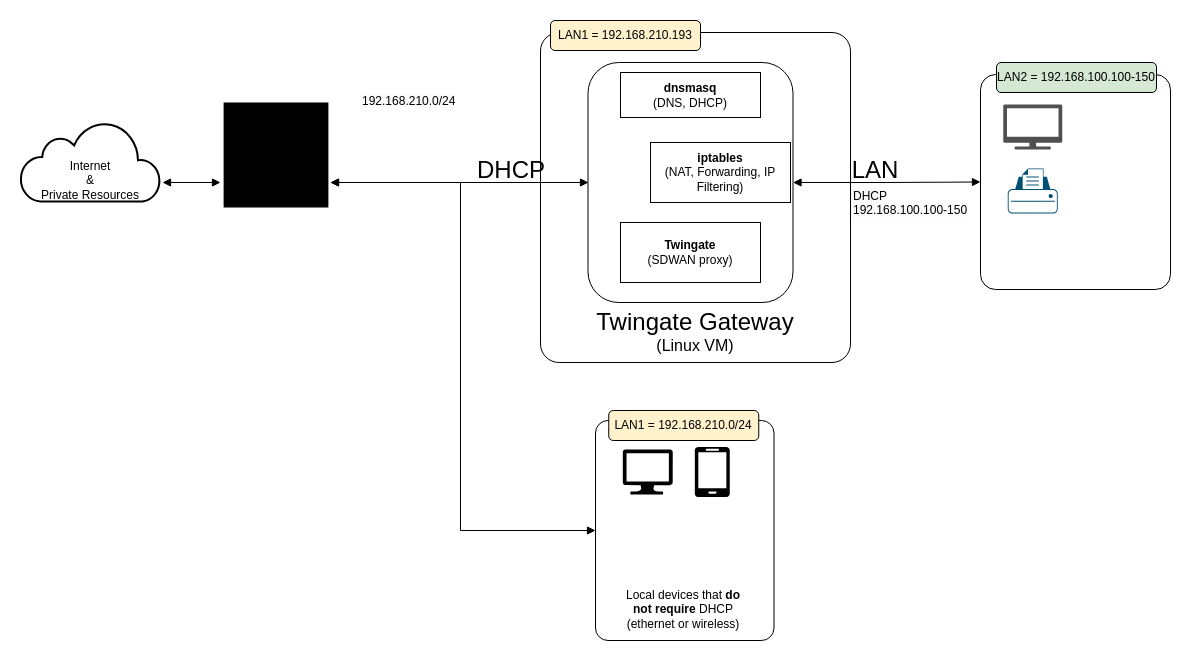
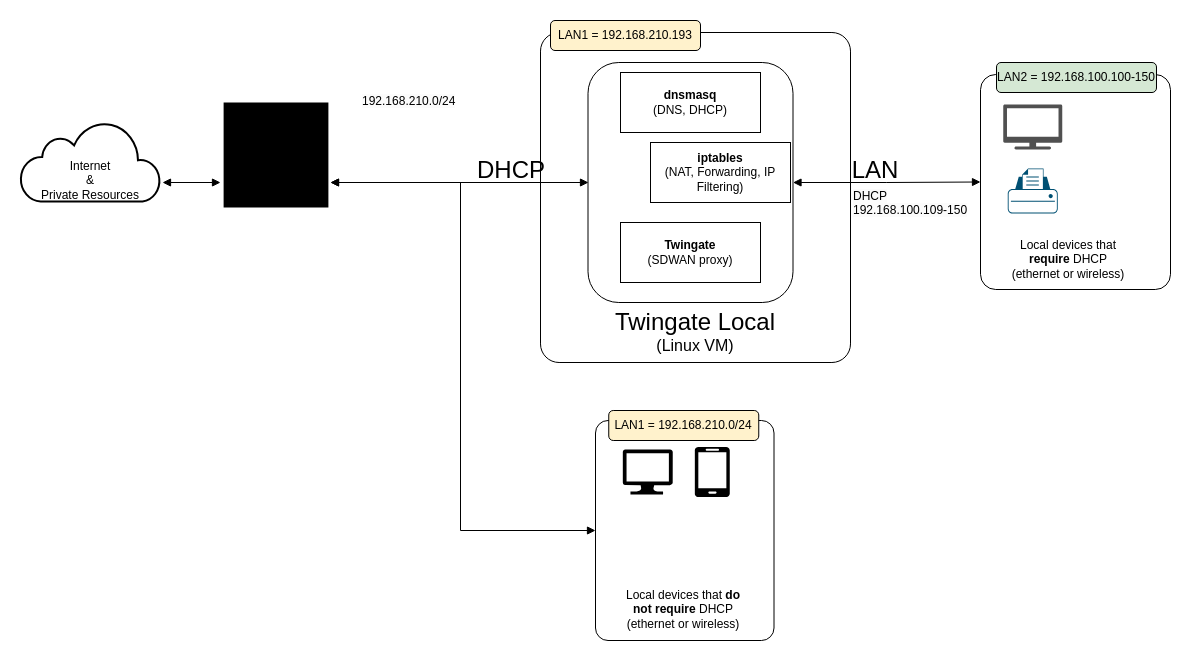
- <mxCell id="7" value="&lt;b&gt;dnsmasq&lt;/b&gt;&lt;div&gt;(DNS, DHCP)&lt;/div&gt;" style="shape=rectangle;whiteSpace=wrap;html=1;" parent="1" vertex="1"><mxGeometry x="620" y="72" width="140" height="45" as="geometry" /></mxCell>
+ <mxCell id="7" value="&lt;b&gt;dnsmasq&lt;/b&gt;&lt;div&gt;(DNS, DHCP)&lt;/div&gt;" style="shape=rectangle;whiteSpace=wrap;html=1;" parent="1" vertex="1"><mxGeometry x="620" y="72" width="140" height="60" as="geometry" /></mxCell>
- <mxCell id="28" value="&lt;div&gt;&lt;span style=&quot;color: rgb(0, 0, 0); font-family: Helvetica; font-size: 12px; font-style: normal; font-variant-ligatures: normal; font-variant-caps: normal; font-weight: 400; letter-spacing: normal; orphans: 2; text-align: center; text-indent: 0px; text-transform: none; widows: 2; word-spacing: 0px; -webkit-text-stroke-width: 0px; white-space: normal; background-color: rgb(251, 251, 251); text-decoration-thickness: initial; text-decoration-style: initial; text-decoration-color: initial; display: inline !important; float: none;&quot;&gt;DHCP&lt;/span&gt;&lt;/div&gt;&lt;div&gt;&lt;span style=&quot;color: rgb(0, 0, 0); font-family: Helvetica; font-size: 12px; font-style: normal; font-variant-ligatures: normal; font-variant-caps: normal; font-weight: 400; letter-spacing: normal; orphans: 2; text-align: center; text-indent: 0px; text-transform: none; widows: 2; word-spacing: 0px; -webkit-text-stroke-width: 0px; white-space: normal; background-color: rgb(251, 251, 251); text-decoration-thickness: initial; text-decoration-style: initial; text-decoration-color: initial; display: inline !important; float: none;&quot;&gt;192.168.100.100-150&lt;/span&gt;&lt;/div&gt;" style="text;whiteSpace=wrap;html=1;" parent="1" vertex="1"><mxGeometry x="851.25" y="181.5" width="118.75" height="20.5" as="geometry" /></mxCell>
+ <mxCell id="28" value="&lt;div&gt;&lt;span style=&quot;color: rgb(0, 0, 0); font-family: Helvetica; font-size: 12px; font-style: normal; font-variant-ligatures: normal; font-variant-caps: normal; font-weight: 400; letter-spacing: normal; orphans: 2; text-align: center; text-indent: 0px; text-transform: none; widows: 2; word-spacing: 0px; -webkit-text-stroke-width: 0px; white-space: normal; background-color: rgb(251, 251, 251); text-decoration-thickness: initial; text-decoration-style: initial; text-decoration-color: initial; display: inline !important; float: none;&quot;&gt;DHCP&lt;/span&gt;&lt;/div&gt;&lt;div&gt;&lt;span style=&quot;color: rgb(0, 0, 0); font-family: Helvetica; font-size: 12px; font-style: normal; font-variant-ligatures: normal; font-variant-caps: normal; font-weight: 400; letter-spacing: normal; orphans: 2; text-align: center; text-indent: 0px; text-transform: none; widows: 2; word-spacing: 0px; -webkit-text-stroke-width: 0px; white-space: normal; background-color: rgb(251, 251, 251); text-decoration-thickness: initial; text-decoration-style: initial; text-decoration-color: initial; display: inline !important; float: none;&quot;&gt;192.168.100.109-150&lt;/span&gt;&lt;/div&gt;" style="text;whiteSpace=wrap;html=1;" parent="1" vertex="1"><mxGeometry x="851.25" y="181.5" width="118.75" height="20.5" as="geometry" /></mxCell>
+ <mxCell id="21" value="Local devices that &lt;b&gt;require&lt;/b&gt; DHCP&lt;div&gt;(ethernet or wireless)&lt;/div&gt;" style="text;html=1;align=center;verticalAlign=middle;whiteSpace=wrap;rounded=0;" parent="1" vertex="1"><mxGeometry x="1007.25" y="229" width="122" height="60" as="geometry" /></mxCell>
- <mxCell id="11" value="&lt;font style=&quot;font-size: 24px;&quot;&gt;Twingate Gateway&lt;/font&gt;&lt;div&gt;&lt;font style=&quot;font-size: 16px;&quot;&gt;(Linux VM)&lt;/font&gt;&lt;/div&gt;" style="text;html=1;align=center;verticalAlign=middle;whiteSpace=wrap;rounded=0;" parent="1" vertex="1"><mxGeometry x="595" y="296" width="200" height="70" as="geometry" /></mxCell>
+ <mxCell id="11" value="&lt;font style=&quot;font-size: 24px;&quot;&gt;Twingate Local&lt;/font&gt;&lt;div&gt;&lt;font style=&quot;font-size: 16px;&quot;&gt;(Linux VM)&lt;/font&gt;&lt;/div&gt;" style="text;html=1;align=center;verticalAlign=middle;whiteSpace=wrap;rounded=0;" parent="1" vertex="1"><mxGeometry x="595" y="296" width="200" height="70" as="geometry" /></mxCell>
